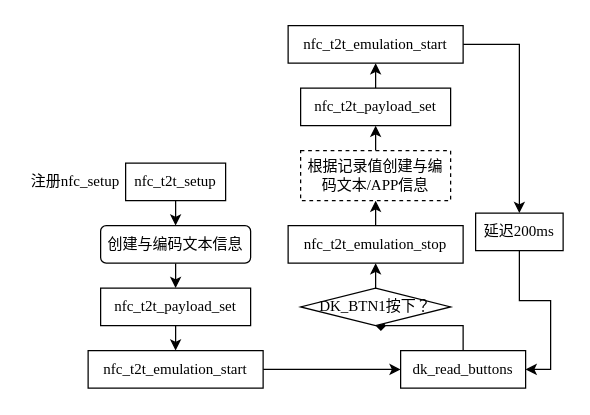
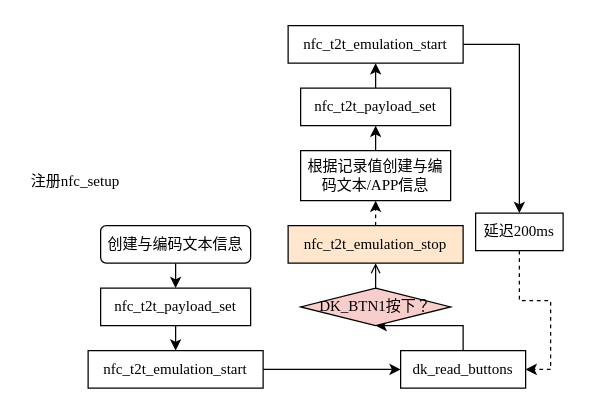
- <mxCell id="18" value="根据记录值创建与编码文本/APP信息" style="rounded=0;whiteSpace=wrap;html=1;fontFamily=Times New Roman;dashed=1;" vertex="1" parent="1"><mxGeometry x="240" y="120" width="120" height="40" as="geometry" /></mxCell>
+ <mxCell id="18" value="根据记录值创建与编码文本/APP信息" style="rounded=0;whiteSpace=wrap;html=1;fontFamily=Times New Roman;" vertex="1" parent="1"><mxGeometry x="240" y="120" width="120" height="40" as="geometry" /></mxCell>
- <mxCell id="3" value="nfc_t2t_setup" style="rounded=0;whiteSpace=wrap;html=1;fontFamily=Times New Roman;" vertex="1" parent="1"><mxGeometry x="100" y="130" width="80" height="30" as="geometry" /></mxCell>
- <mxCell id="2" style="edgeStyle=orthogonalEdgeStyle;rounded=0;orthogonalLoop=1;jettySize=auto;html=1;exitX=0.5;exitY=1;exitDx=0;exitDy=0;entryX=0.5;entryY=0;entryDx=0;entryDy=0;fontFamily=Times New Roman;" edge="1" parent="1" source="3" target="6"><mxGeometry relative="1" as="geometry" /></mxCell>
- <mxCell id="15" style="edgeStyle=orthogonalEdgeStyle;rounded=0;orthogonalLoop=1;jettySize=auto;html=1;exitX=0.5;exitY=0;exitDx=0;exitDy=0;entryX=0.5;entryY=1;entryDx=0;entryDy=0;fontFamily=Times New Roman;" edge="1" parent="1" source="16" target="18"><mxGeometry relative="1" as="geometry" /></mxCell>
+ <mxCell id="15" style="edgeStyle=orthogonalEdgeStyle;rounded=0;orthogonalLoop=1;jettySize=auto;html=1;exitX=0.5;exitY=0;exitDx=0;exitDy=0;entryX=0.5;entryY=1;entryDx=0;entryDy=0;fontFamily=Times New Roman;dashed=1;" edge="1" parent="1" source="16" target="18"><mxGeometry relative="1" as="geometry" /></mxCell>
- <mxCell id="16" value="nfc_t2t_emulation_stop" style="rounded=0;whiteSpace=wrap;html=1;fontFamily=Times New Roman;" vertex="1" parent="1"><mxGeometry x="230" y="180" width="140" height="30" as="geometry" /></mxCell>
+ <mxCell id="16" value="nfc_t2t_emulation_stop" style="rounded=0;whiteSpace=wrap;html=1;fontFamily=Times New Roman;fillColor=#ffe6cc;" vertex="1" parent="1"><mxGeometry x="230" y="180" width="140" height="30" as="geometry" /></mxCell>
- <mxCell id="9" style="edgeStyle=orthogonalEdgeStyle;rounded=0;orthogonalLoop=1;jettySize=auto;html=1;exitX=0.5;exitY=0;exitDx=0;exitDy=0;entryX=0.5;entryY=1;entryDx=0;entryDy=0;fontFamily=Times New Roman;" edge="1" parent="1" source="10" target="16"><mxGeometry relative="1" as="geometry" /></mxCell>
+ <mxCell id="9" style="edgeStyle=orthogonalEdgeStyle;rounded=0;orthogonalLoop=1;jettySize=auto;html=1;exitX=0.5;exitY=0;exitDx=0;exitDy=0;entryX=0.5;entryY=1;entryDx=0;entryDy=0;fontFamily=Times New Roman;endArrow=open;" edge="1" parent="1" source="10" target="16"><mxGeometry relative="1" as="geometry" /></mxCell>
- <mxCell id="23" style="edgeStyle=orthogonalEdgeStyle;rounded=0;orthogonalLoop=1;jettySize=auto;html=1;exitX=0.5;exitY=1;exitDx=0;exitDy=0;entryX=1;entryY=0.5;entryDx=0;entryDy=0;fontFamily=Times New Roman;" edge="1" parent="1" source="24" target="8"><mxGeometry relative="1" as="geometry" /></mxCell>
+ <mxCell id="23" style="edgeStyle=orthogonalEdgeStyle;rounded=0;orthogonalLoop=1;jettySize=auto;html=1;exitX=0.5;exitY=1;exitDx=0;exitDy=0;entryX=1;entryY=0.5;entryDx=0;entryDy=0;fontFamily=Times New Roman;dashed=1;" edge="1" parent="1" source="24" target="8"><mxGeometry relative="1" as="geometry" /></mxCell>
- <mxCell id="10" value="DK_BTN1按下？" style="rhombus;whiteSpace=wrap;html=1;fontFamily=Times New Roman;" vertex="1" parent="1"><mxGeometry x="240" y="230" width="120" height="30" as="geometry" /></mxCell>
+ <mxCell id="10" value="DK_BTN1按下？" style="rhombus;whiteSpace=wrap;html=1;fontFamily=Times New Roman;fillColor=#f8cecc;" vertex="1" parent="1"><mxGeometry x="240" y="230" width="120" height="30" as="geometry" /></mxCell>
- <mxCell id="7" style="edgeStyle=orthogonalEdgeStyle;rounded=0;orthogonalLoop=1;jettySize=auto;html=1;exitX=0.5;exitY=0;exitDx=0;exitDy=0;entryX=0.5;entryY=1;entryDx=0;entryDy=0;fontFamily=Times New Roman;endArrow=diamond;" edge="1" parent="1" source="8" target="10"><mxGeometry relative="1" as="geometry" /></mxCell>
+ <mxCell id="7" style="edgeStyle=orthogonalEdgeStyle;rounded=0;orthogonalLoop=1;jettySize=auto;html=1;exitX=0.5;exitY=0;exitDx=0;exitDy=0;entryX=0.5;entryY=1;entryDx=0;entryDy=0;fontFamily=Times New Roman;" edge="1" parent="1" source="8" target="10"><mxGeometry relative="1" as="geometry" /></mxCell>
